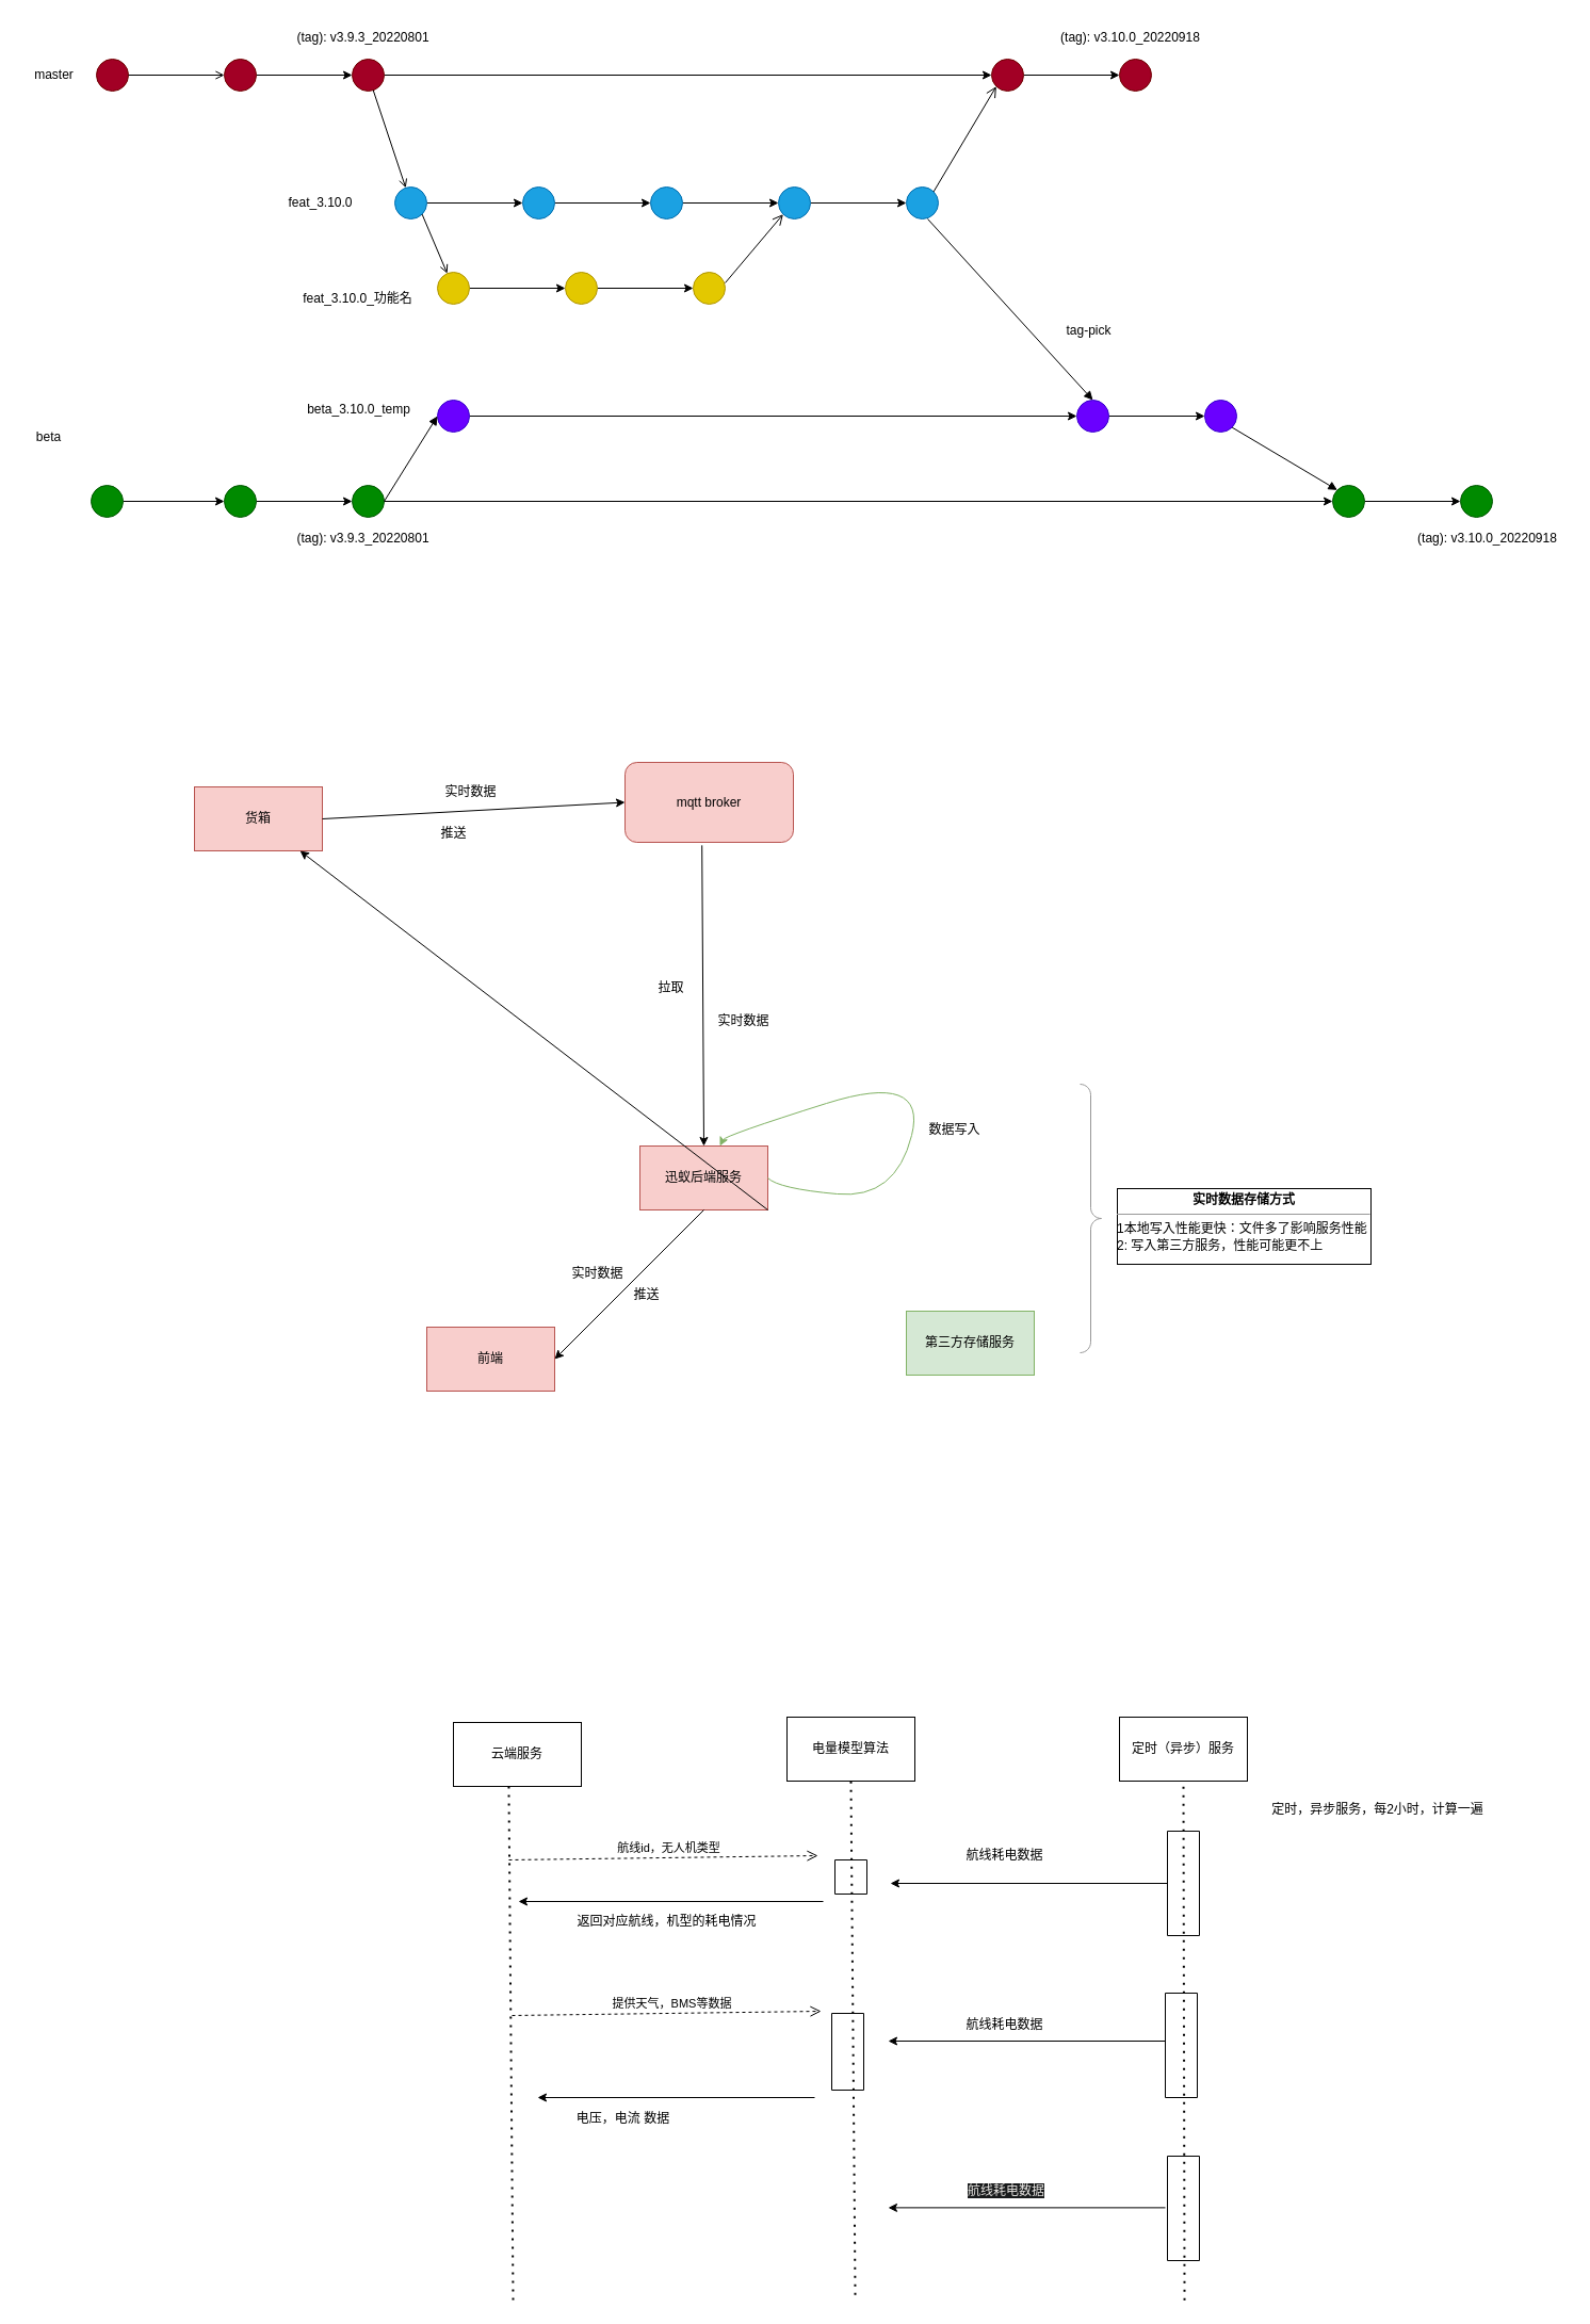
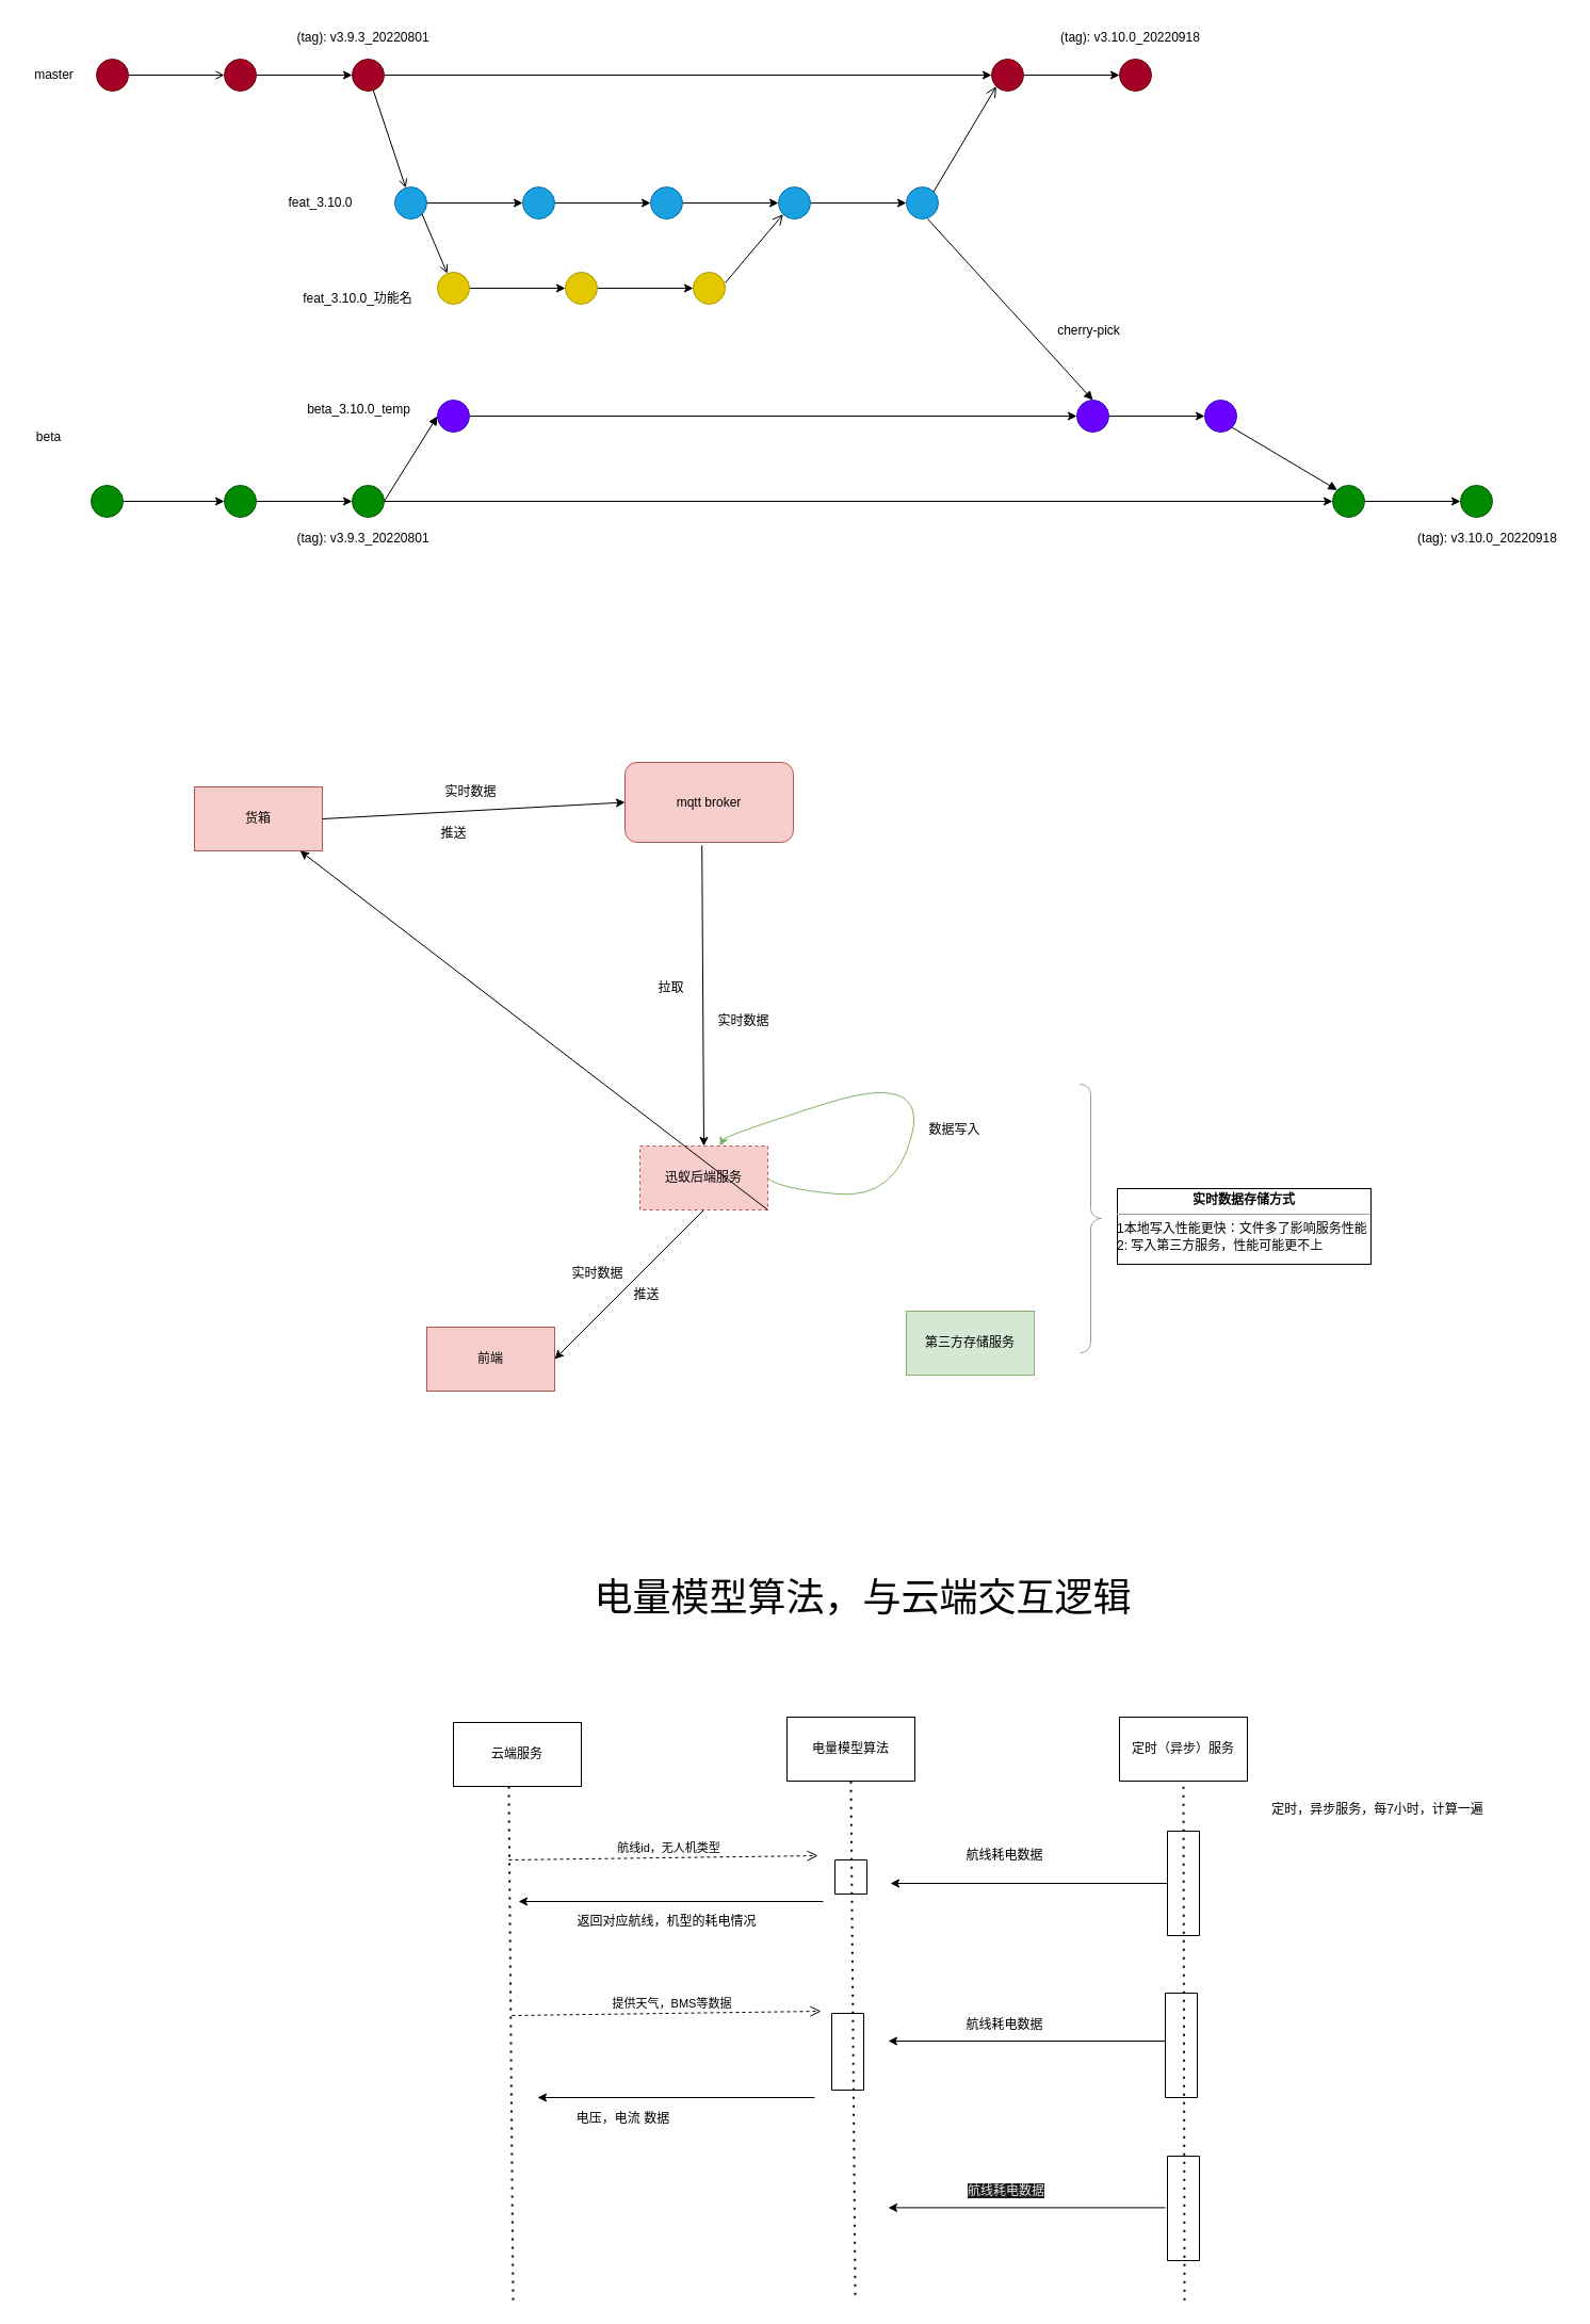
- <mxCell id="43" value="tag-pick" style="text;html=1;align=center;verticalAlign=middle;resizable=0;points=[];autosize=1;strokeColor=none;fillColor=none;" parent="1" vertex="1"><mxGeometry x="982" y="297" width="77" height="26" as="geometry" /></mxCell>
+ <mxCell id="43" value="cherry-pick" style="text;html=1;align=center;verticalAlign=middle;resizable=0;points=[];autosize=1;strokeColor=none;fillColor=none;" parent="1" vertex="1"><mxGeometry x="982" y="297" width="77" height="26" as="geometry" /></mxCell>
- <mxCell id="61" value="迅蚁后端服务" style="rounded=0;whiteSpace=wrap;html=1;fillColor=#f8cecc;strokeColor=#b85450;" parent="1" vertex="1"><mxGeometry x="600" y="1075" width="120" height="60" as="geometry" /></mxCell>
+ <mxCell id="61" value="迅蚁后端服务" style="rounded=0;whiteSpace=wrap;html=1;fillColor=#f8cecc;strokeColor=#b85450;dashed=1;" parent="1" vertex="1"><mxGeometry x="600" y="1075" width="120" height="60" as="geometry" /></mxCell>
+ <mxCell id="100" value="&lt;font style=&quot;font-size: 36px;&quot;&gt;电量模型算法，与云端交互逻辑&lt;/font&gt;" style="text;html=1;align=center;verticalAlign=middle;resizable=0;points=[];autosize=1;strokeColor=none;fillColor=none;" vertex="1" parent="1"><mxGeometry x="548" y="1471" width="522" height="55" as="geometry" /></mxCell>
- <mxCell id="92" value="定时，异步服务，每2小时，计算一遍" style="text;html=1;align=center;verticalAlign=middle;resizable=0;points=[];autosize=1;strokeColor=none;fillColor=none;" vertex="1" parent="1"><mxGeometry x="1183" y="1685" width="217" height="26" as="geometry" /></mxCell>
+ <mxCell id="92" value="定时，异步服务，每7小时，计算一遍" style="text;html=1;align=center;verticalAlign=middle;resizable=0;points=[];autosize=1;strokeColor=none;fillColor=none;" vertex="1" parent="1"><mxGeometry x="1183" y="1685" width="217" height="26" as="geometry" /></mxCell>
